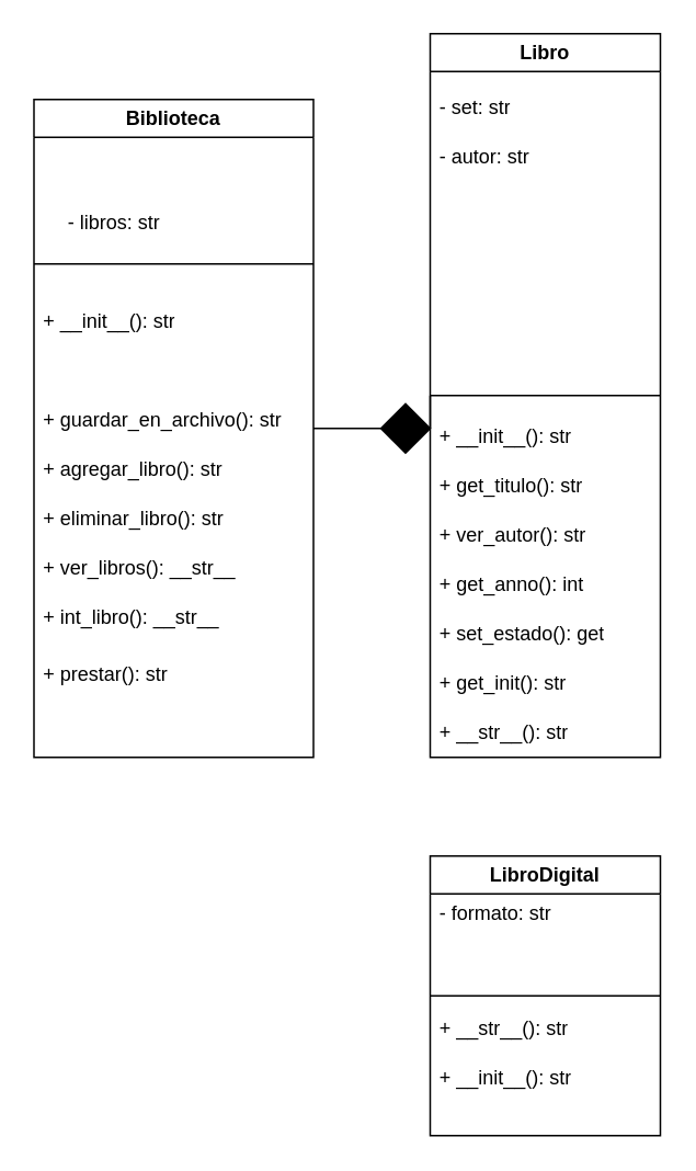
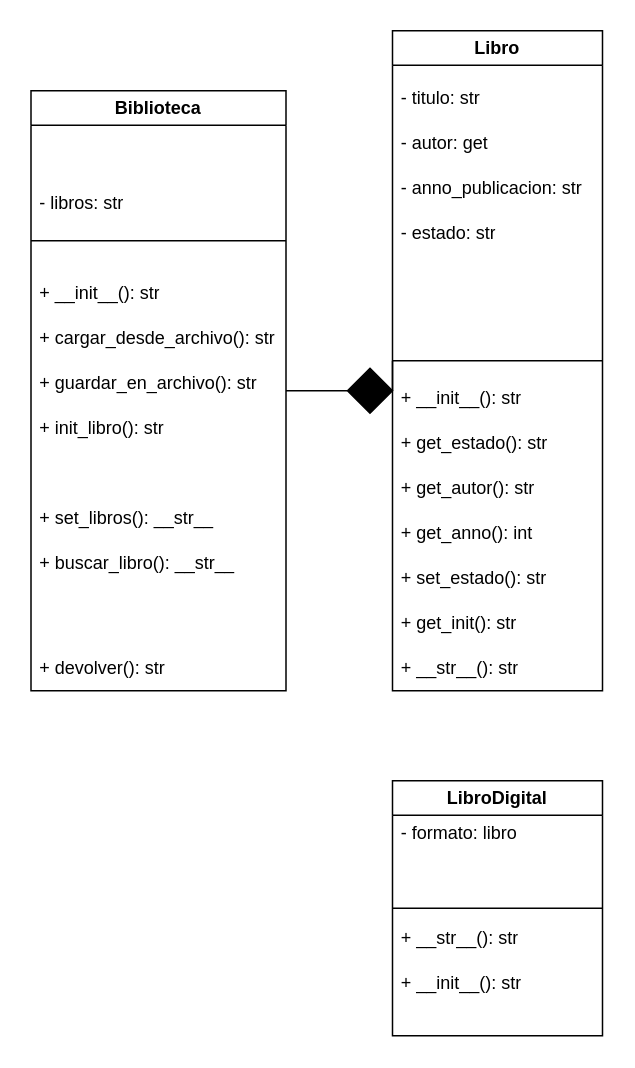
- <mxCell id="3" value="- set: str" style="text;strokeColor=none;fillColor=none;align=left;verticalAlign=middle;spacingLeft=4;spacingRight=4;overflow=hidden;points=[[0,0.5],[1,0.5]];portConstraint=eastwest;rotatable=0;whiteSpace=wrap;html=1;" parent="2" vertex="1"><mxGeometry y="30" width="140" height="30" as="geometry" /></mxCell>
+ <mxCell id="3" value="- titulo: str" style="text;strokeColor=none;fillColor=none;align=left;verticalAlign=middle;spacingLeft=4;spacingRight=4;overflow=hidden;points=[[0,0.5],[1,0.5]];portConstraint=eastwest;rotatable=0;whiteSpace=wrap;html=1;" parent="2" vertex="1"><mxGeometry y="30" width="140" height="30" as="geometry" /></mxCell>
- <mxCell id="4" value="- autor: str" style="text;strokeColor=none;fillColor=none;align=left;verticalAlign=middle;spacingLeft=4;spacingRight=4;overflow=hidden;points=[[0,0.5],[1,0.5]];portConstraint=eastwest;rotatable=0;whiteSpace=wrap;html=1;" parent="2" vertex="1"><mxGeometry y="60" width="140" height="30" as="geometry" /></mxCell>
+ <mxCell id="4" value="- autor: get" style="text;strokeColor=none;fillColor=none;align=left;verticalAlign=middle;spacingLeft=4;spacingRight=4;overflow=hidden;points=[[0,0.5],[1,0.5]];portConstraint=eastwest;rotatable=0;whiteSpace=wrap;html=1;" parent="2" vertex="1"><mxGeometry y="60" width="140" height="30" as="geometry" /></mxCell>
+ <mxCell id="5" value="- anno_publicacion: str" style="text;strokeColor=none;fillColor=none;align=left;verticalAlign=middle;spacingLeft=4;spacingRight=4;overflow=hidden;points=[[0,0.5],[1,0.5]];portConstraint=eastwest;rotatable=0;whiteSpace=wrap;html=1;" parent="2" vertex="1"><mxGeometry y="90" width="140" height="30" as="geometry" /></mxCell>
- <mxCell id="29" value="- libros: str" style="text;strokeColor=none;fillColor=none;align=left;verticalAlign=middle;spacingLeft=4;spacingRight=4;overflow=hidden;points=[[0,0.5],[1,0.5]];portConstraint=eastwest;rotatable=0;whiteSpace=wrap;html=1;" vertex="1" parent="19"><mxGeometry x="15" y="60" width="140" height="30" as="geometry" /></mxCell>
+ <mxCell id="29" value="- libros: str" style="text;strokeColor=none;fillColor=none;align=left;verticalAlign=middle;spacingLeft=4;spacingRight=4;overflow=hidden;points=[[0,0.5],[1,0.5]];portConstraint=eastwest;rotatable=0;whiteSpace=wrap;html=1;" vertex="1" parent="19"><mxGeometry y="60" width="140" height="30" as="geometry" /></mxCell>
+ <mxCell id="34" value="- estado: str" style="text;strokeColor=none;fillColor=none;align=left;verticalAlign=middle;spacingLeft=4;spacingRight=4;overflow=hidden;points=[[0,0.5],[1,0.5]];portConstraint=eastwest;rotatable=0;whiteSpace=wrap;html=1;" vertex="1" parent="1"><mxGeometry x="261" y="140" width="140" height="30" as="geometry" /></mxCell>
+ <mxCell id="26" value="+ cargar_desde_archivo(): str" style="text;strokeColor=none;fillColor=none;align=left;verticalAlign=middle;spacingLeft=4;spacingRight=4;overflow=hidden;points=[[0,0.5],[1,0.5]];portConstraint=eastwest;rotatable=0;whiteSpace=wrap;html=1;" vertex="1" parent="19"><mxGeometry y="150" width="170" height="30" as="geometry" /></mxCell>
- <mxCell id="20" value="+ agregar_libro(): str" style="text;strokeColor=none;fillColor=none;align=left;verticalAlign=middle;spacingLeft=4;spacingRight=4;overflow=hidden;points=[[0,0.5],[1,0.5]];portConstraint=eastwest;rotatable=0;whiteSpace=wrap;html=1;" parent="19" vertex="1"><mxGeometry y="210" width="140" height="30" as="geometry" /></mxCell>
+ <mxCell id="20" value="+ init_libro(): str" style="text;strokeColor=none;fillColor=none;align=left;verticalAlign=middle;spacingLeft=4;spacingRight=4;overflow=hidden;points=[[0,0.5],[1,0.5]];portConstraint=eastwest;rotatable=0;whiteSpace=wrap;html=1;" parent="19" vertex="1"><mxGeometry y="210" width="140" height="30" as="geometry" /></mxCell>
- <mxCell id="6" value="+ get_titulo&lt;span style=&quot;color: rgb(0, 0, 0);&quot;&gt;()&lt;/span&gt;: str" style="text;strokeColor=none;fillColor=none;align=left;verticalAlign=middle;spacingLeft=4;spacingRight=4;overflow=hidden;points=[[0,0.5],[1,0.5]];portConstraint=eastwest;rotatable=0;whiteSpace=wrap;html=1;" parent="2" vertex="1"><mxGeometry y="260" width="140" height="30" as="geometry" /></mxCell>
+ <mxCell id="6" value="+ get_estado&lt;span style=&quot;color: rgb(0, 0, 0);&quot;&gt;()&lt;/span&gt;: str" style="text;strokeColor=none;fillColor=none;align=left;verticalAlign=middle;spacingLeft=4;spacingRight=4;overflow=hidden;points=[[0,0.5],[1,0.5]];portConstraint=eastwest;rotatable=0;whiteSpace=wrap;html=1;" parent="2" vertex="1"><mxGeometry y="260" width="140" height="30" as="geometry" /></mxCell>
- <mxCell id="21" value="+ eliminar_libro&lt;span style=&quot;color: rgb(0, 0, 0);&quot;&gt;()&lt;/span&gt;: str" style="text;strokeColor=none;fillColor=none;align=left;verticalAlign=middle;spacingLeft=4;spacingRight=4;overflow=hidden;points=[[0,0.5],[1,0.5]];portConstraint=eastwest;rotatable=0;whiteSpace=wrap;html=1;" parent="19" vertex="1"><mxGeometry y="240" width="140" height="30" as="geometry" /></mxCell>
- <mxCell id="7" value="+ ver_autor&lt;span style=&quot;color: rgb(0, 0, 0);&quot;&gt;()&lt;/span&gt;: str" style="text;strokeColor=none;fillColor=none;align=left;verticalAlign=middle;spacingLeft=4;spacingRight=4;overflow=hidden;points=[[0,0.5],[1,0.5]];portConstraint=eastwest;rotatable=0;whiteSpace=wrap;html=1;" parent="2" vertex="1"><mxGeometry y="290" width="140" height="30" as="geometry" /></mxCell>
+ <mxCell id="7" value="+ get_autor&lt;span style=&quot;color: rgb(0, 0, 0);&quot;&gt;()&lt;/span&gt;: str" style="text;strokeColor=none;fillColor=none;align=left;verticalAlign=middle;spacingLeft=4;spacingRight=4;overflow=hidden;points=[[0,0.5],[1,0.5]];portConstraint=eastwest;rotatable=0;whiteSpace=wrap;html=1;" parent="2" vertex="1"><mxGeometry y="290" width="140" height="30" as="geometry" /></mxCell>
- <mxCell id="22" value="+ ver_libros&lt;span style=&quot;color: rgb(0, 0, 0);&quot;&gt;()&lt;/span&gt;: __str__" style="text;strokeColor=none;fillColor=none;align=left;verticalAlign=middle;spacingLeft=4;spacingRight=4;overflow=hidden;points=[[0,0.5],[1,0.5]];portConstraint=eastwest;rotatable=0;whiteSpace=wrap;html=1;" parent="19" vertex="1"><mxGeometry y="270" width="140" height="30" as="geometry" /></mxCell>
+ <mxCell id="22" value="+ set_libros&lt;span style=&quot;color: rgb(0, 0, 0);&quot;&gt;()&lt;/span&gt;: __str__" style="text;strokeColor=none;fillColor=none;align=left;verticalAlign=middle;spacingLeft=4;spacingRight=4;overflow=hidden;points=[[0,0.5],[1,0.5]];portConstraint=eastwest;rotatable=0;whiteSpace=wrap;html=1;" parent="19" vertex="1"><mxGeometry y="270" width="140" height="30" as="geometry" /></mxCell>
- <mxCell id="23" value="+ int_libro&lt;span style=&quot;color: rgb(0, 0, 0);&quot;&gt;()&lt;/span&gt;: __str__" style="text;strokeColor=none;fillColor=none;align=left;verticalAlign=middle;spacingLeft=4;spacingRight=4;overflow=hidden;points=[[0,0.5],[1,0.5]];portConstraint=eastwest;rotatable=0;whiteSpace=wrap;html=1;" parent="19" vertex="1"><mxGeometry y="300" width="150" height="30" as="geometry" /></mxCell>
+ <mxCell id="23" value="+ buscar_libro&lt;span style=&quot;color: rgb(0, 0, 0);&quot;&gt;()&lt;/span&gt;: __str__" style="text;strokeColor=none;fillColor=none;align=left;verticalAlign=middle;spacingLeft=4;spacingRight=4;overflow=hidden;points=[[0,0.5],[1,0.5]];portConstraint=eastwest;rotatable=0;whiteSpace=wrap;html=1;" parent="19" vertex="1"><mxGeometry y="300" width="150" height="30" as="geometry" /></mxCell>
- <mxCell id="9" value="+ set_estado&lt;span style=&quot;color: rgb(0, 0, 0);&quot;&gt;()&lt;/span&gt;: get" style="text;strokeColor=none;fillColor=none;align=left;verticalAlign=middle;spacingLeft=4;spacingRight=4;overflow=hidden;points=[[0,0.5],[1,0.5]];portConstraint=eastwest;rotatable=0;whiteSpace=wrap;html=1;" parent="2" vertex="1"><mxGeometry y="350" width="140" height="30" as="geometry" /></mxCell>
+ <mxCell id="9" value="+ set_estado&lt;span style=&quot;color: rgb(0, 0, 0);&quot;&gt;()&lt;/span&gt;: str" style="text;strokeColor=none;fillColor=none;align=left;verticalAlign=middle;spacingLeft=4;spacingRight=4;overflow=hidden;points=[[0,0.5],[1,0.5]];portConstraint=eastwest;rotatable=0;whiteSpace=wrap;html=1;" parent="2" vertex="1"><mxGeometry y="350" width="140" height="30" as="geometry" /></mxCell>
- <mxCell id="24" value="+ prestar&lt;span style=&quot;color: rgb(0, 0, 0);&quot;&gt;()&lt;/span&gt;: str" style="text;strokeColor=none;fillColor=none;align=left;verticalAlign=middle;spacingLeft=4;spacingRight=4;overflow=hidden;points=[[0,0.5],[1,0.5]];portConstraint=eastwest;rotatable=0;whiteSpace=wrap;html=1;" parent="19" vertex="1"><mxGeometry y="335" width="140" height="30" as="geometry" /></mxCell>
+ <mxCell id="25" value="+ devolver&lt;span style=&quot;color: rgb(0, 0, 0);&quot;&gt;()&lt;/span&gt;: str" style="text;strokeColor=none;fillColor=none;align=left;verticalAlign=middle;spacingLeft=4;spacingRight=4;overflow=hidden;points=[[0,0.5],[1,0.5]];portConstraint=eastwest;rotatable=0;whiteSpace=wrap;html=1;" parent="19" vertex="1"><mxGeometry y="370" width="140" height="30" as="geometry" /></mxCell>
- <mxCell id="15" value="- formato: str" style="text;strokeColor=none;fillColor=none;align=left;verticalAlign=middle;spacingLeft=4;spacingRight=4;overflow=hidden;points=[[0,0.5],[1,0.5]];portConstraint=eastwest;rotatable=0;whiteSpace=wrap;html=1;" parent="14" vertex="1"><mxGeometry y="20" width="140" height="30" as="geometry" /></mxCell>
+ <mxCell id="15" value="- formato: libro" style="text;strokeColor=none;fillColor=none;align=left;verticalAlign=middle;spacingLeft=4;spacingRight=4;overflow=hidden;points=[[0,0.5],[1,0.5]];portConstraint=eastwest;rotatable=0;whiteSpace=wrap;html=1;" parent="14" vertex="1"><mxGeometry y="20" width="140" height="30" as="geometry" /></mxCell>
